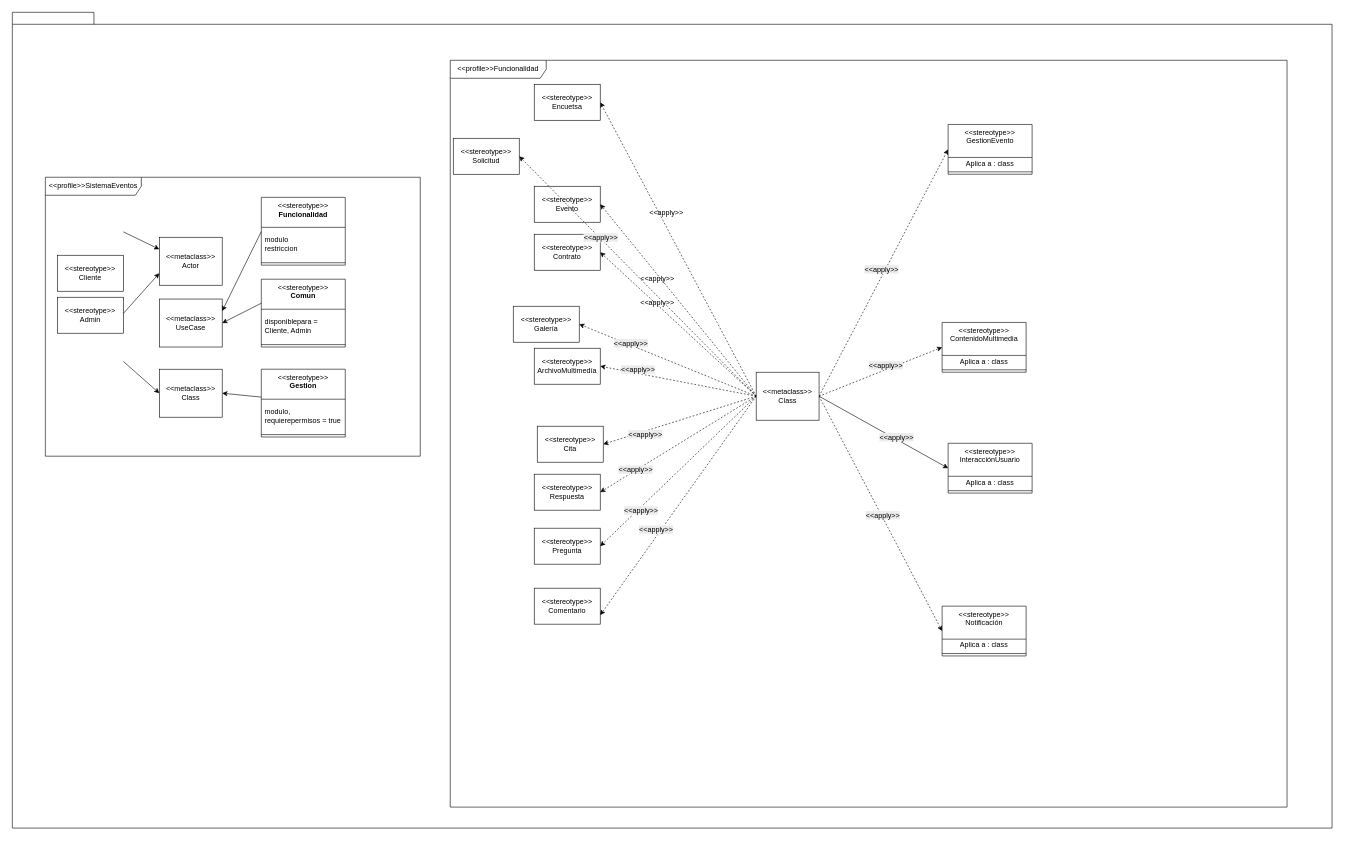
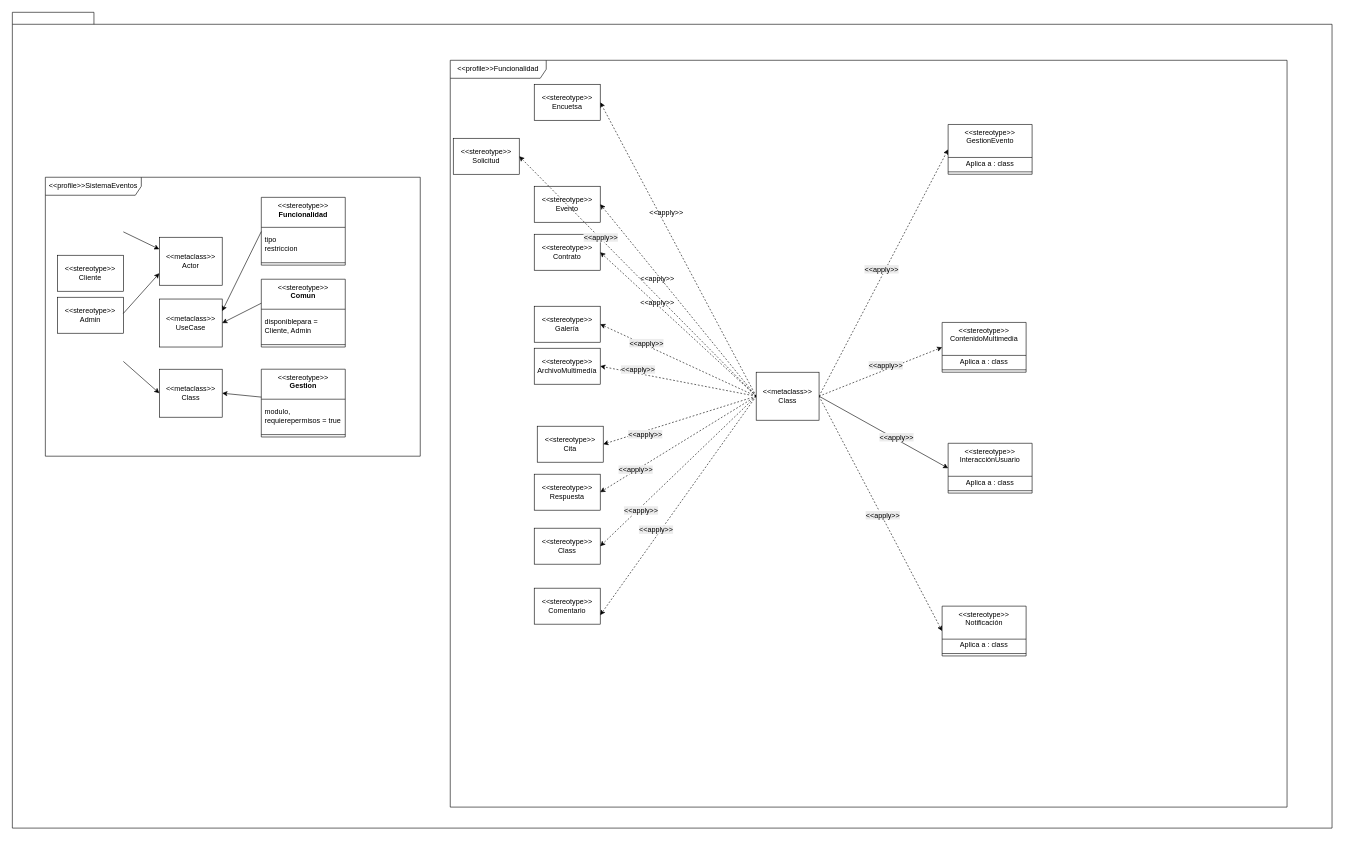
- <mxCell id="57" value="modulo&lt;br&gt;restriccion" style="text;html=1;strokeColor=none;fillColor=none;align=left;verticalAlign=middle;spacingLeft=4;spacingRight=4;overflow=hidden;rotatable=0;points=[[0,0.5],[1,0.5]];portConstraint=eastwest;whiteSpace=wrap;" vertex="1" parent="56"><mxGeometry y="50" width="140" height="55" as="geometry" /></mxCell>
+ <mxCell id="57" value="tipo&lt;br&gt;restriccion" style="text;html=1;strokeColor=none;fillColor=none;align=left;verticalAlign=middle;spacingLeft=4;spacingRight=4;overflow=hidden;rotatable=0;points=[[0,0.5],[1,0.5]];portConstraint=eastwest;whiteSpace=wrap;" vertex="1" parent="56"><mxGeometry y="50" width="140" height="55" as="geometry" /></mxCell>
- <mxCell id="7" value="&amp;lt;&amp;lt;stereotype&amp;gt;&amp;gt;&lt;br&gt;Galería" style="shape=rect;html=1;whiteSpace=wrap;align=center;" vertex="1" parent="3"><mxGeometry x="105" y="410" width="110" height="60" as="geometry" /></mxCell>
+ <mxCell id="7" value="&amp;lt;&amp;lt;stereotype&amp;gt;&amp;gt;&lt;br&gt;Galería" style="shape=rect;html=1;whiteSpace=wrap;align=center;" vertex="1" parent="3"><mxGeometry x="140" y="410" width="110" height="60" as="geometry" /></mxCell>
- <mxCell id="10" value="&amp;lt;&amp;lt;stereotype&amp;gt;&amp;gt;&lt;br&gt;Pregunta" style="shape=rect;html=1;whiteSpace=wrap;align=center;" vertex="1" parent="3"><mxGeometry x="140" y="780" width="110" height="60" as="geometry" /></mxCell>
+ <mxCell id="10" value="&amp;lt;&amp;lt;stereotype&amp;gt;&amp;gt;&lt;br&gt;Class" style="shape=rect;html=1;whiteSpace=wrap;align=center;" vertex="1" parent="3"><mxGeometry x="140" y="780" width="110" height="60" as="geometry" /></mxCell>
